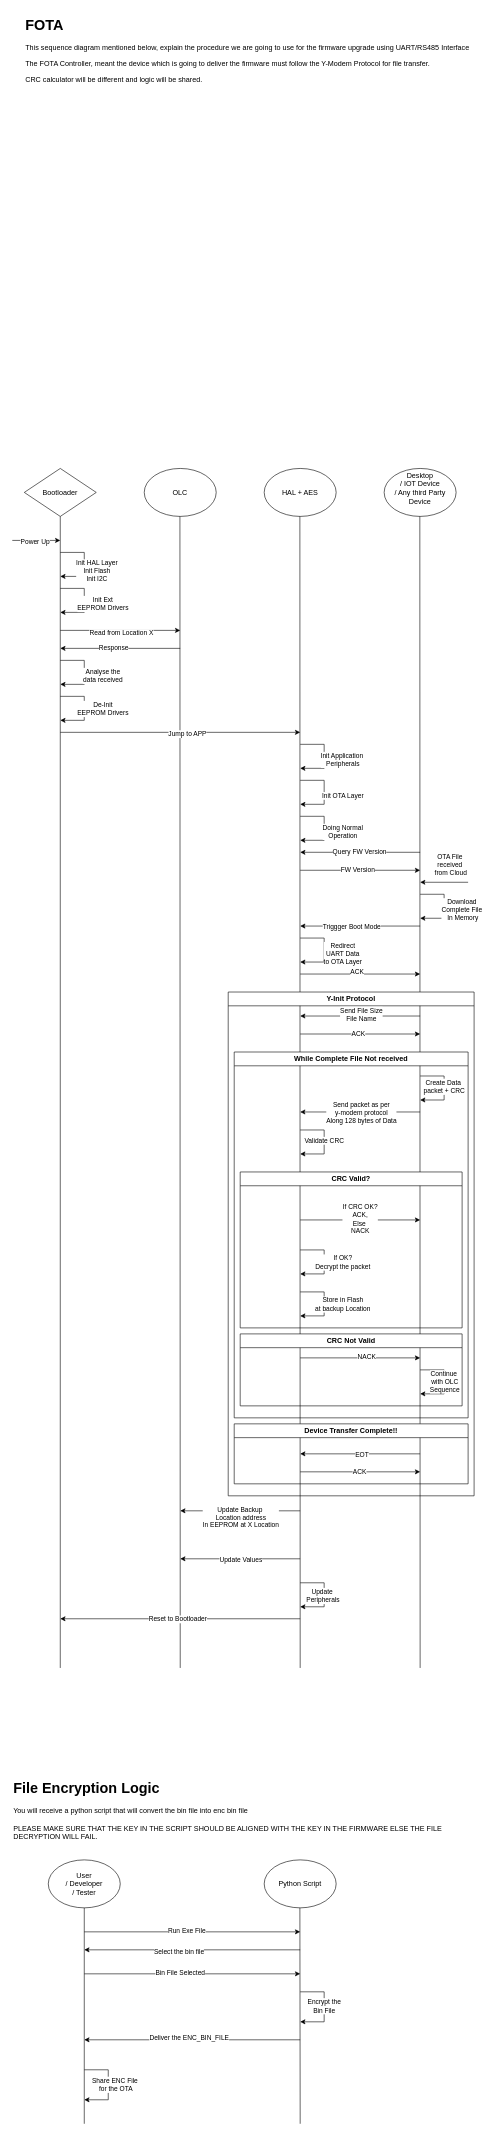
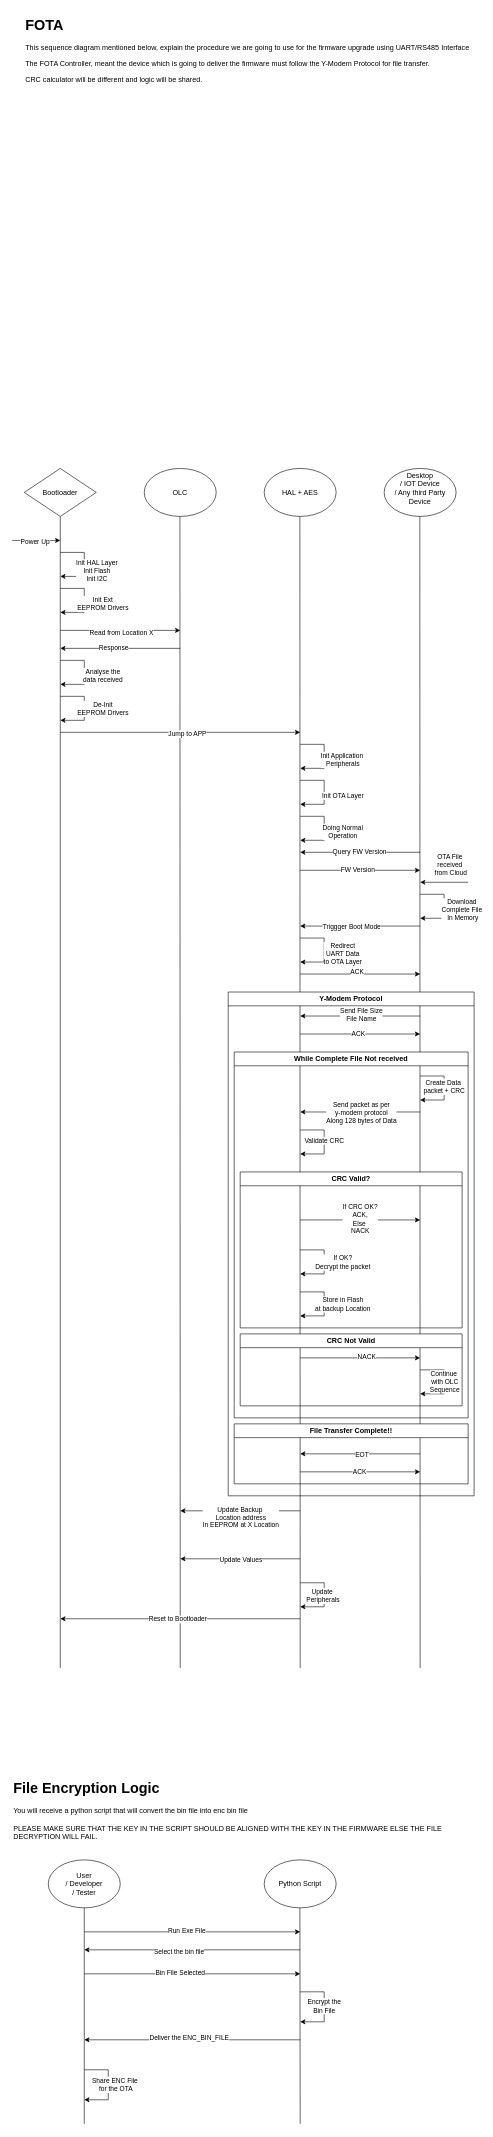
- <mxCell id="42" value="Y-Init Protocol" style="swimlane;whiteSpace=wrap;html=1;" vertex="1" parent="1"><mxGeometry x="380" y="1653" width="410" height="840" as="geometry" /></mxCell>
+ <mxCell id="42" value="Y-Modem Protocol" style="swimlane;whiteSpace=wrap;html=1;" vertex="1" parent="1"><mxGeometry x="380" y="1653" width="410" height="840" as="geometry" /></mxCell>
- <mxCell id="58" value="Device Transfer Complete!!" style="swimlane;whiteSpace=wrap;html=1;" vertex="1" parent="42"><mxGeometry x="10" y="720" width="390" height="100" as="geometry" /></mxCell>
+ <mxCell id="58" value="File Transfer Complete!!" style="swimlane;whiteSpace=wrap;html=1;" vertex="1" parent="42"><mxGeometry x="10" y="720" width="390" height="100" as="geometry" /></mxCell>
